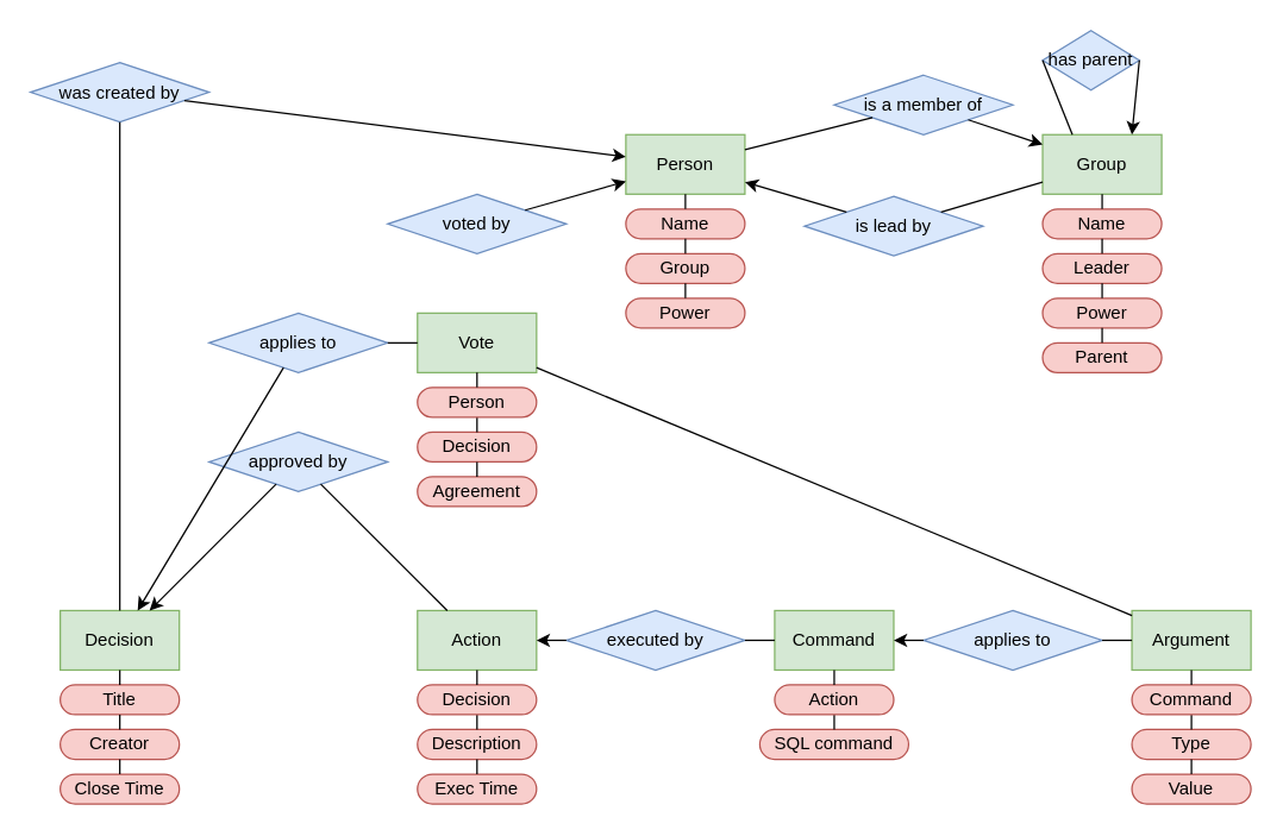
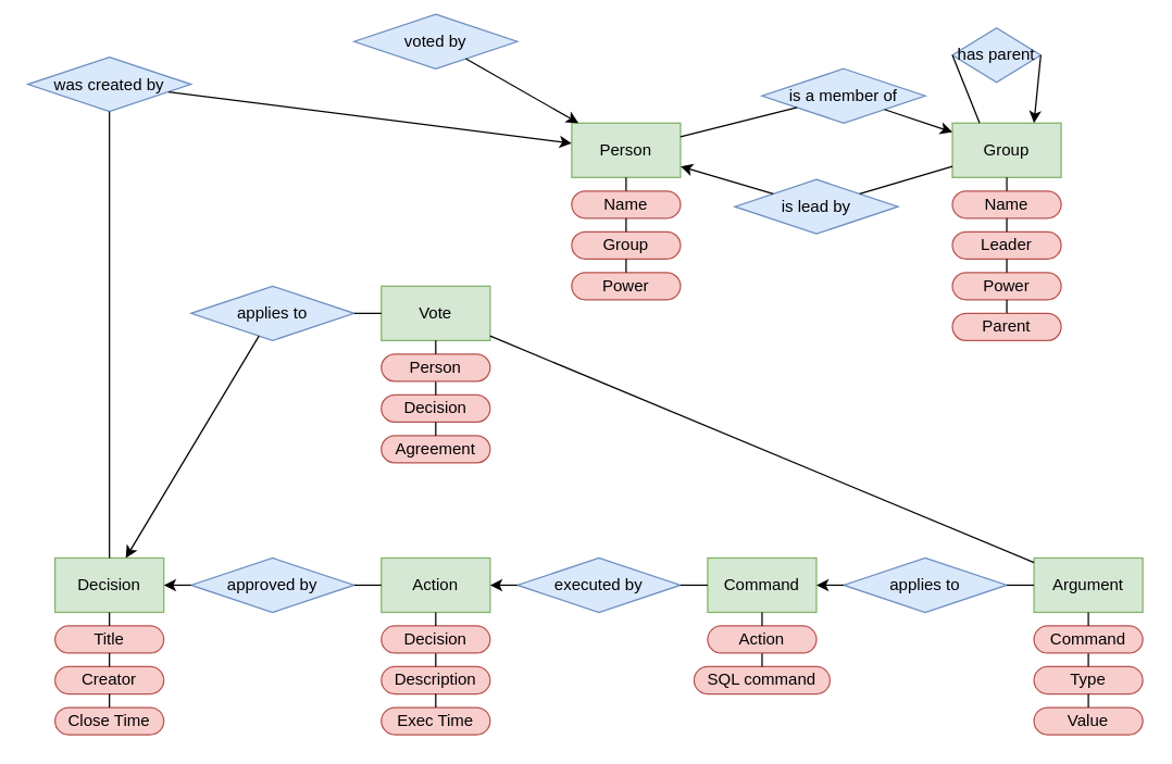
- <mxCell id="75" value="voted by" style="rhombus;whiteSpace=wrap;html=1;fillColor=#dae8fc;strokeColor=#6c8ebf;" vertex="1" parent="1"><mxGeometry x="260" y="130" width="120" height="40" as="geometry" /></mxCell>
+ <mxCell id="75" value="voted by" style="rhombus;whiteSpace=wrap;html=1;fillColor=#dae8fc;strokeColor=#6c8ebf;" vertex="1" parent="1"><mxGeometry x="260" y="10" width="120" height="40" as="geometry" /></mxCell>
- <mxCell id="44" value="approved by" style="rhombus;whiteSpace=wrap;html=1;fillColor=#dae8fc;strokeColor=#6c8ebf;" parent="1" vertex="1"><mxGeometry x="140" y="290" width="120" height="40" as="geometry" /></mxCell>
+ <mxCell id="44" value="approved by" style="rhombus;whiteSpace=wrap;html=1;fillColor=#dae8fc;strokeColor=#6c8ebf;" parent="1" vertex="1"><mxGeometry x="140" y="410" width="120" height="40" as="geometry" /></mxCell>
